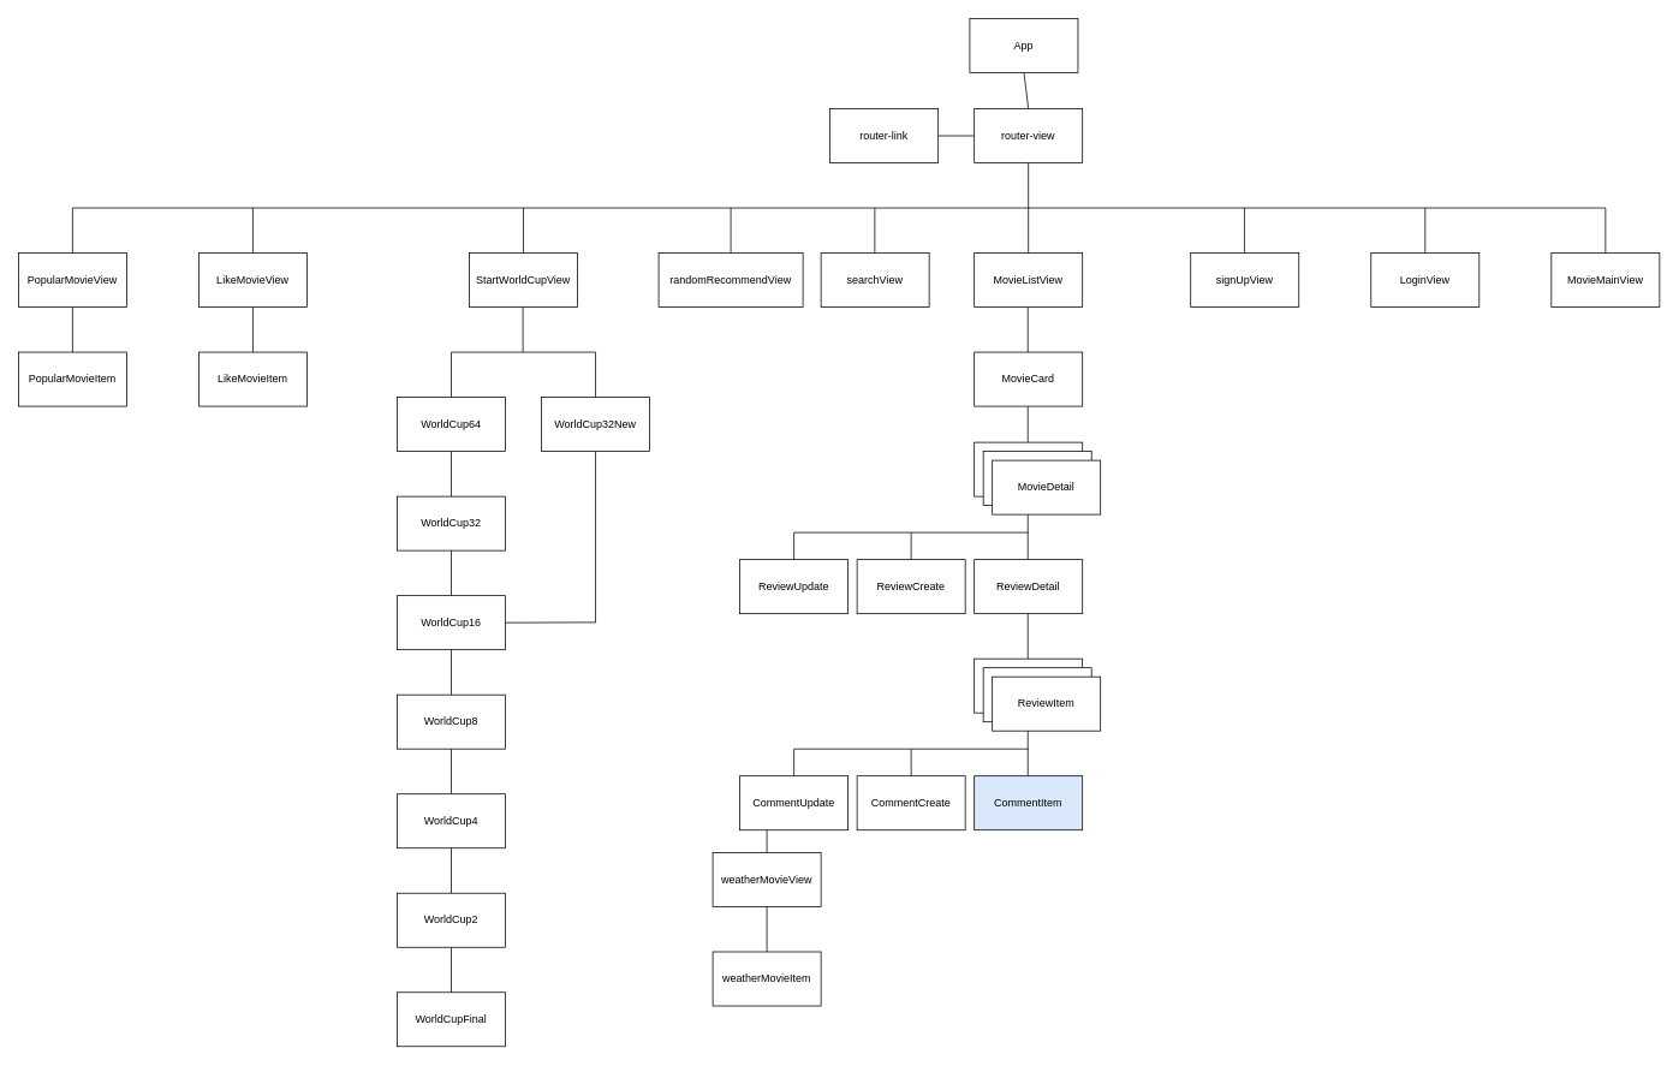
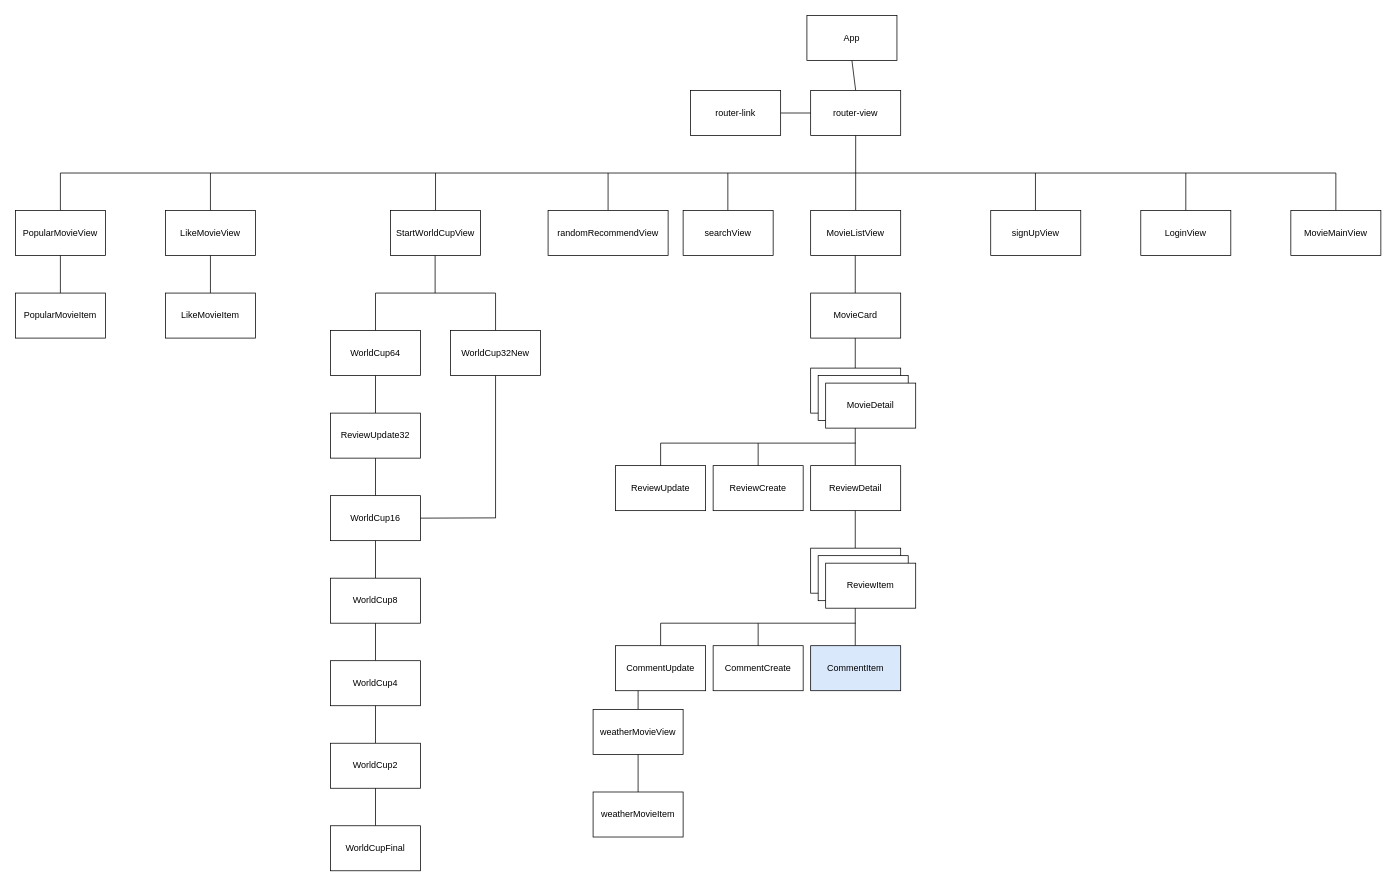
- <mxCell id="68" value="WorldCup32" style="rounded=0;whiteSpace=wrap;html=1;" vertex="1" parent="1"><mxGeometry x="440" y="550" width="120" height="60" as="geometry" /></mxCell>
+ <mxCell id="68" value="ReviewUpdate32" style="rounded=0;whiteSpace=wrap;html=1;" vertex="1" parent="1"><mxGeometry x="440" y="550" width="120" height="60" as="geometry" /></mxCell>
